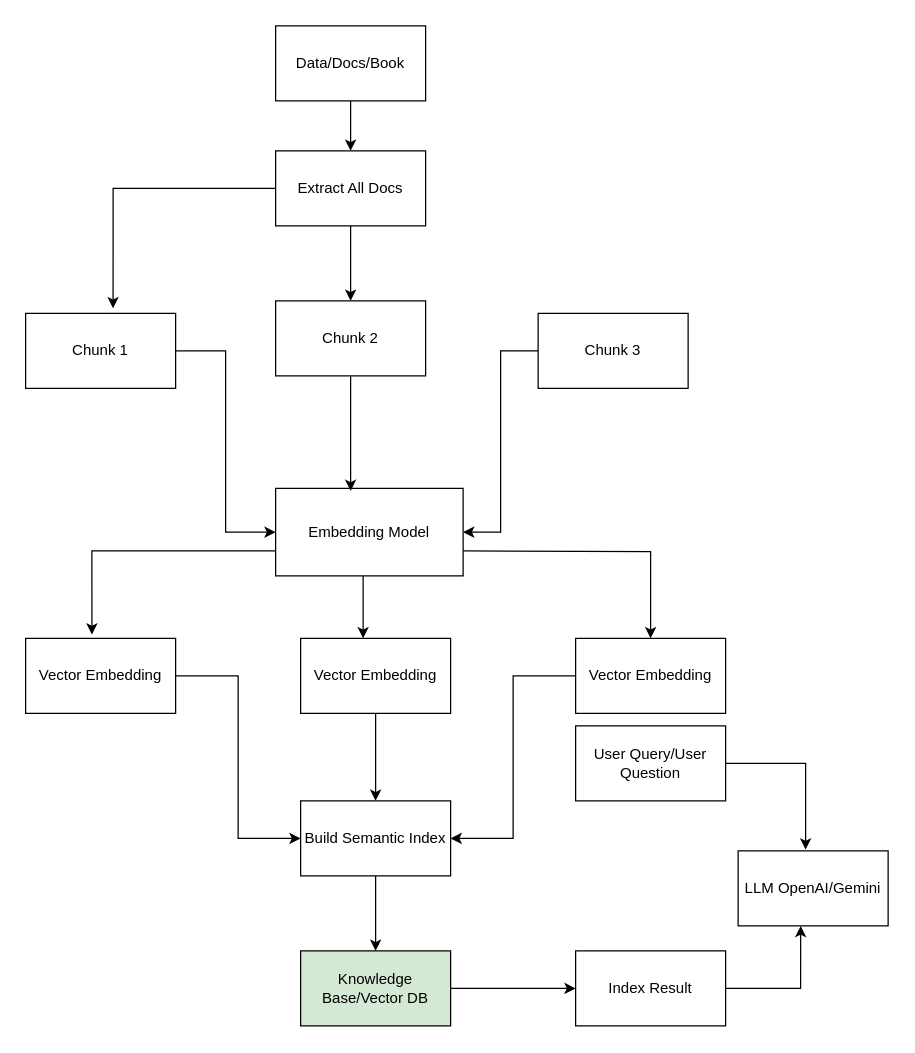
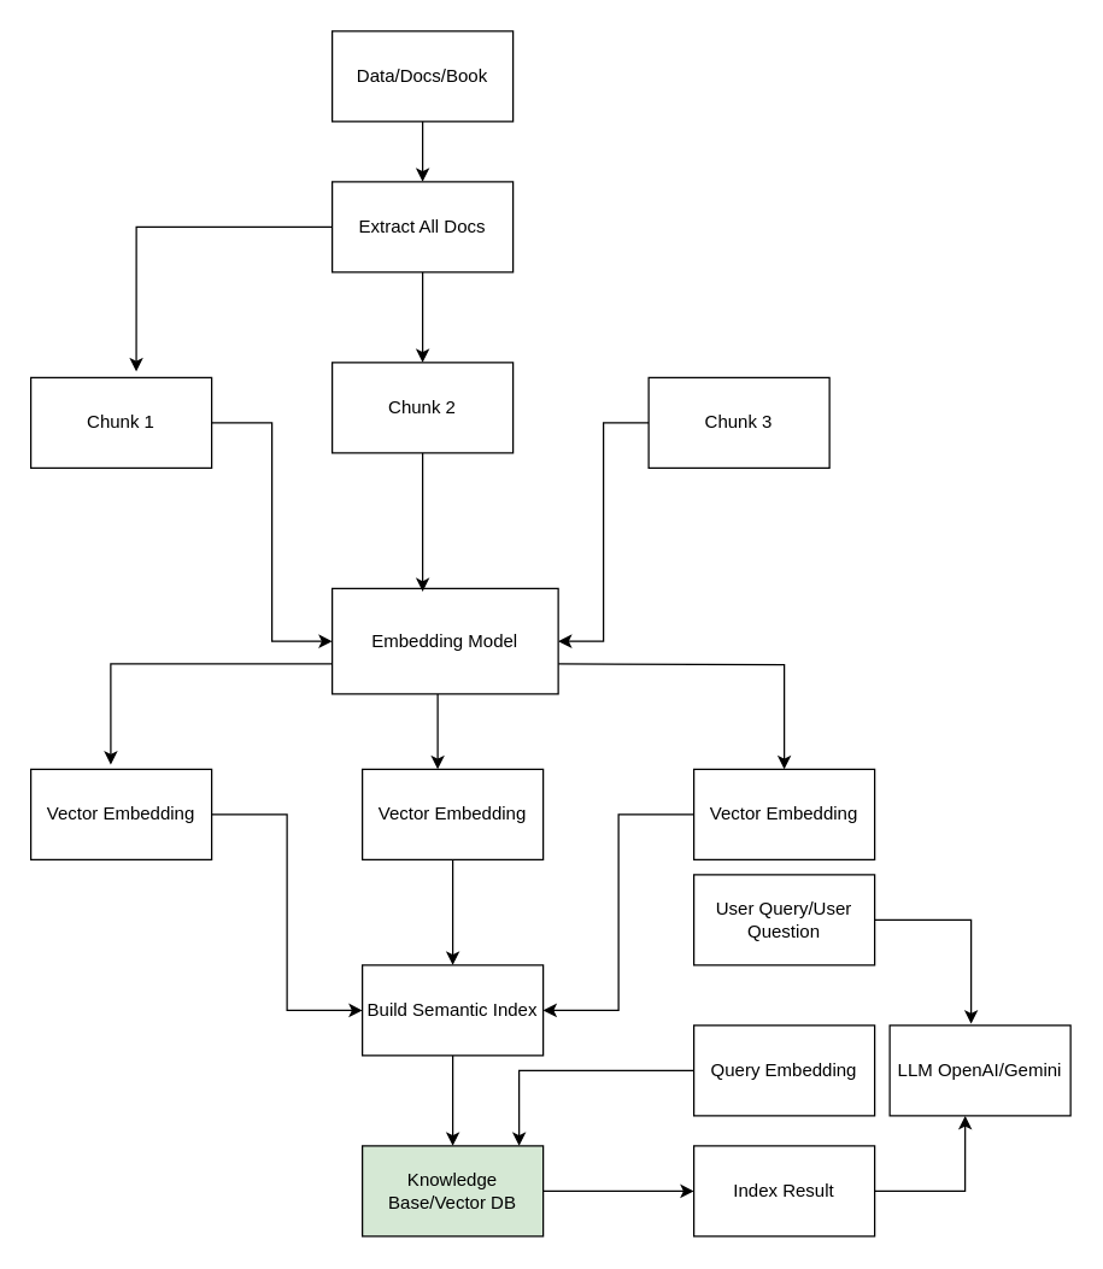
+ <mxCell id="29" style="edgeStyle=orthogonalEdgeStyle;rounded=0;orthogonalLoop=1;jettySize=auto;html=1;entryX=0.867;entryY=0;entryDx=0;entryDy=0;entryPerimeter=0;" edge="1" parent="1" source="28" target="26"><mxGeometry relative="1" as="geometry" /></mxCell>
+ <mxCell id="28" value="Query Embedding" style="rounded=0;whiteSpace=wrap;html=1;" vertex="1" parent="1"><mxGeometry x="460" y="680" width="120" height="60" as="geometry" /></mxCell>
